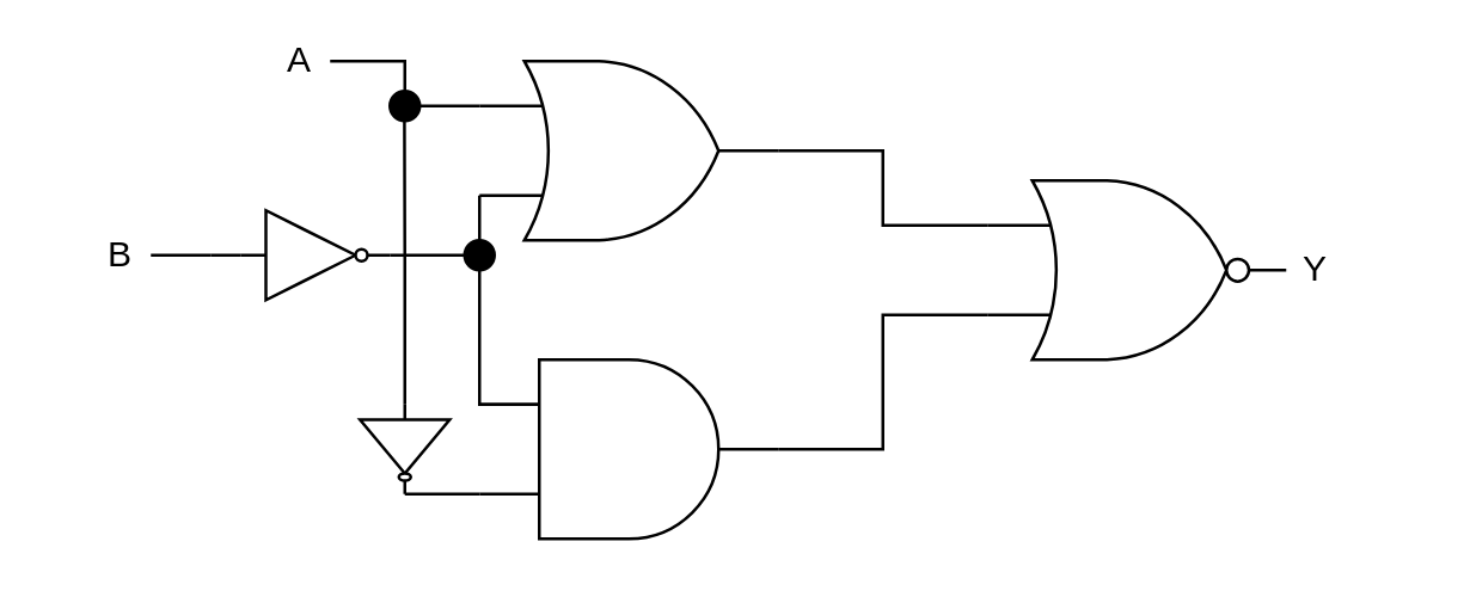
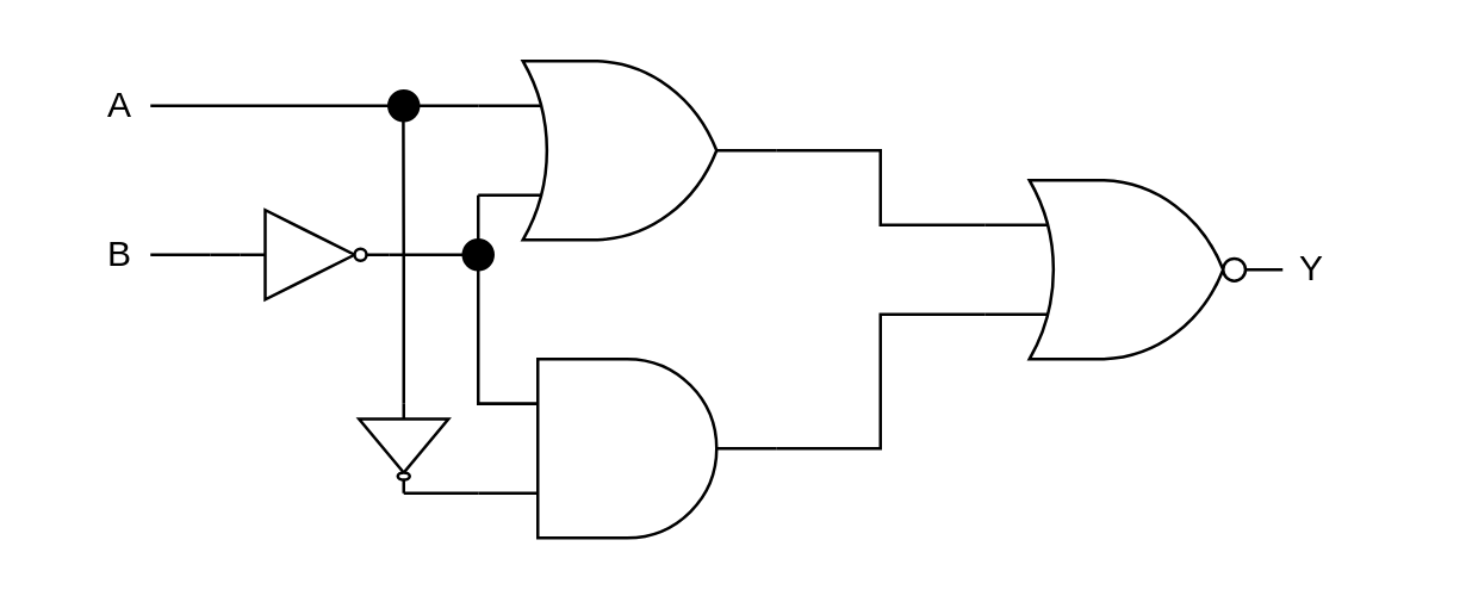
- <mxCell id="17" value="A" style="text;html=1;strokeColor=none;fillColor=none;align=center;verticalAlign=middle;whiteSpace=wrap;rounded=0;" vertex="1" parent="1"><mxGeometry x="90" y="5" width="20" height="30" as="geometry" /></mxCell>
+ <mxCell id="17" value="A" style="text;html=1;strokeColor=none;fillColor=none;align=center;verticalAlign=middle;whiteSpace=wrap;rounded=0;" vertex="1" parent="1"><mxGeometry x="30" y="20" width="20" height="30" as="geometry" /></mxCell>
